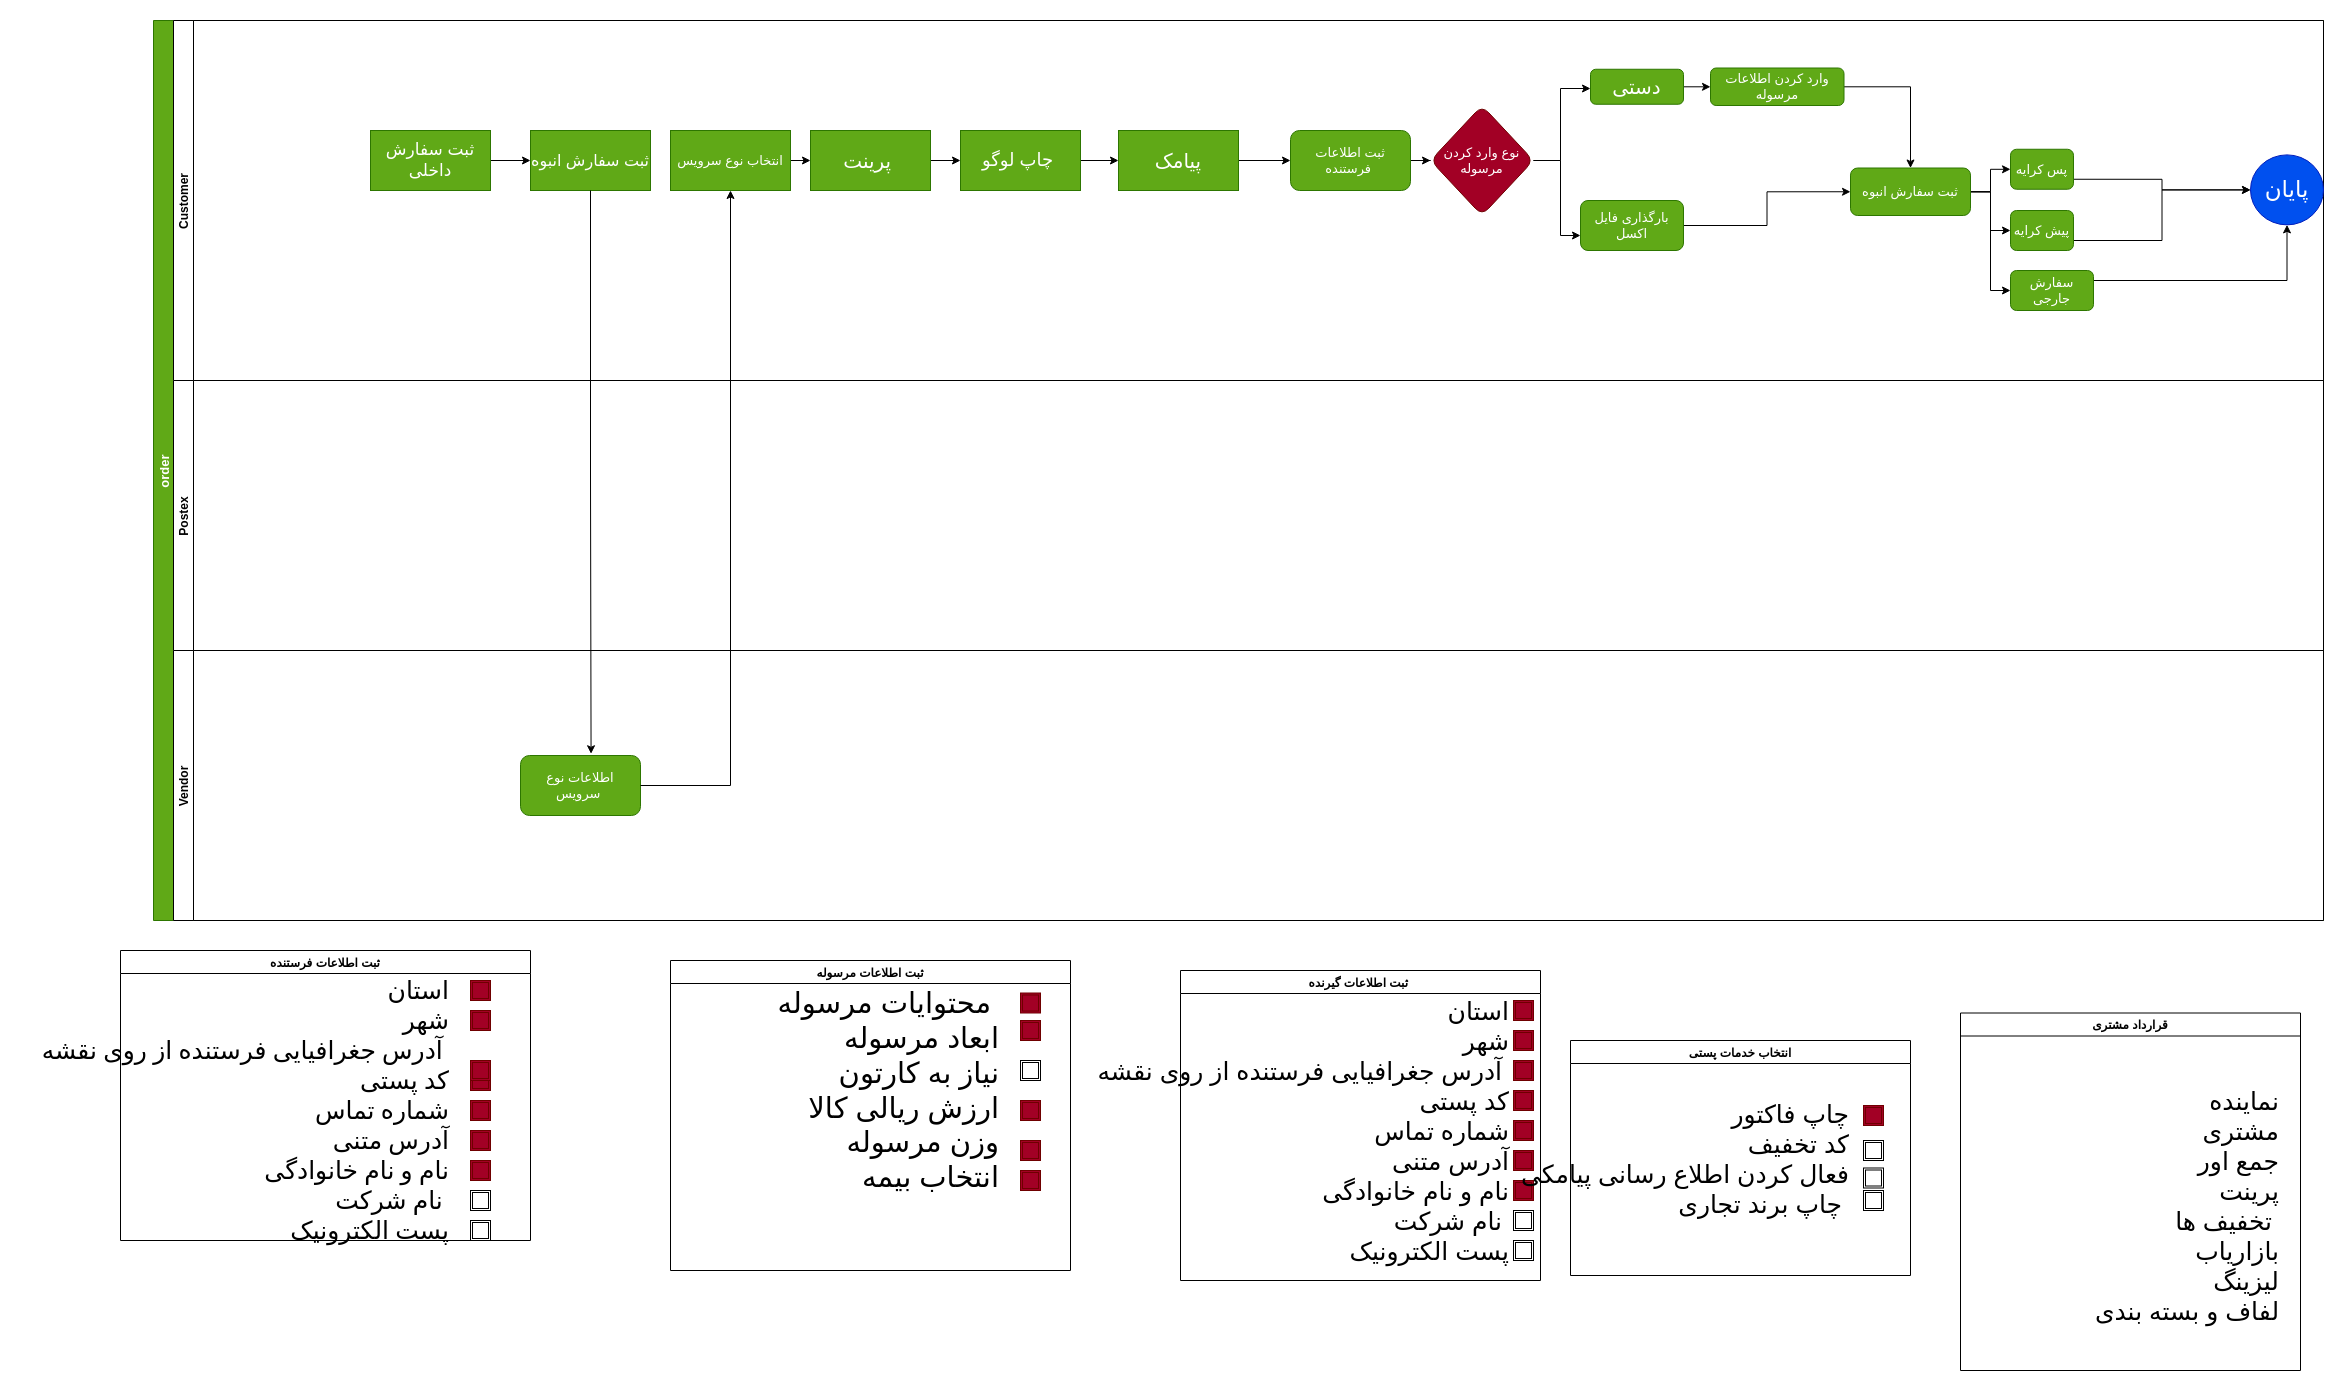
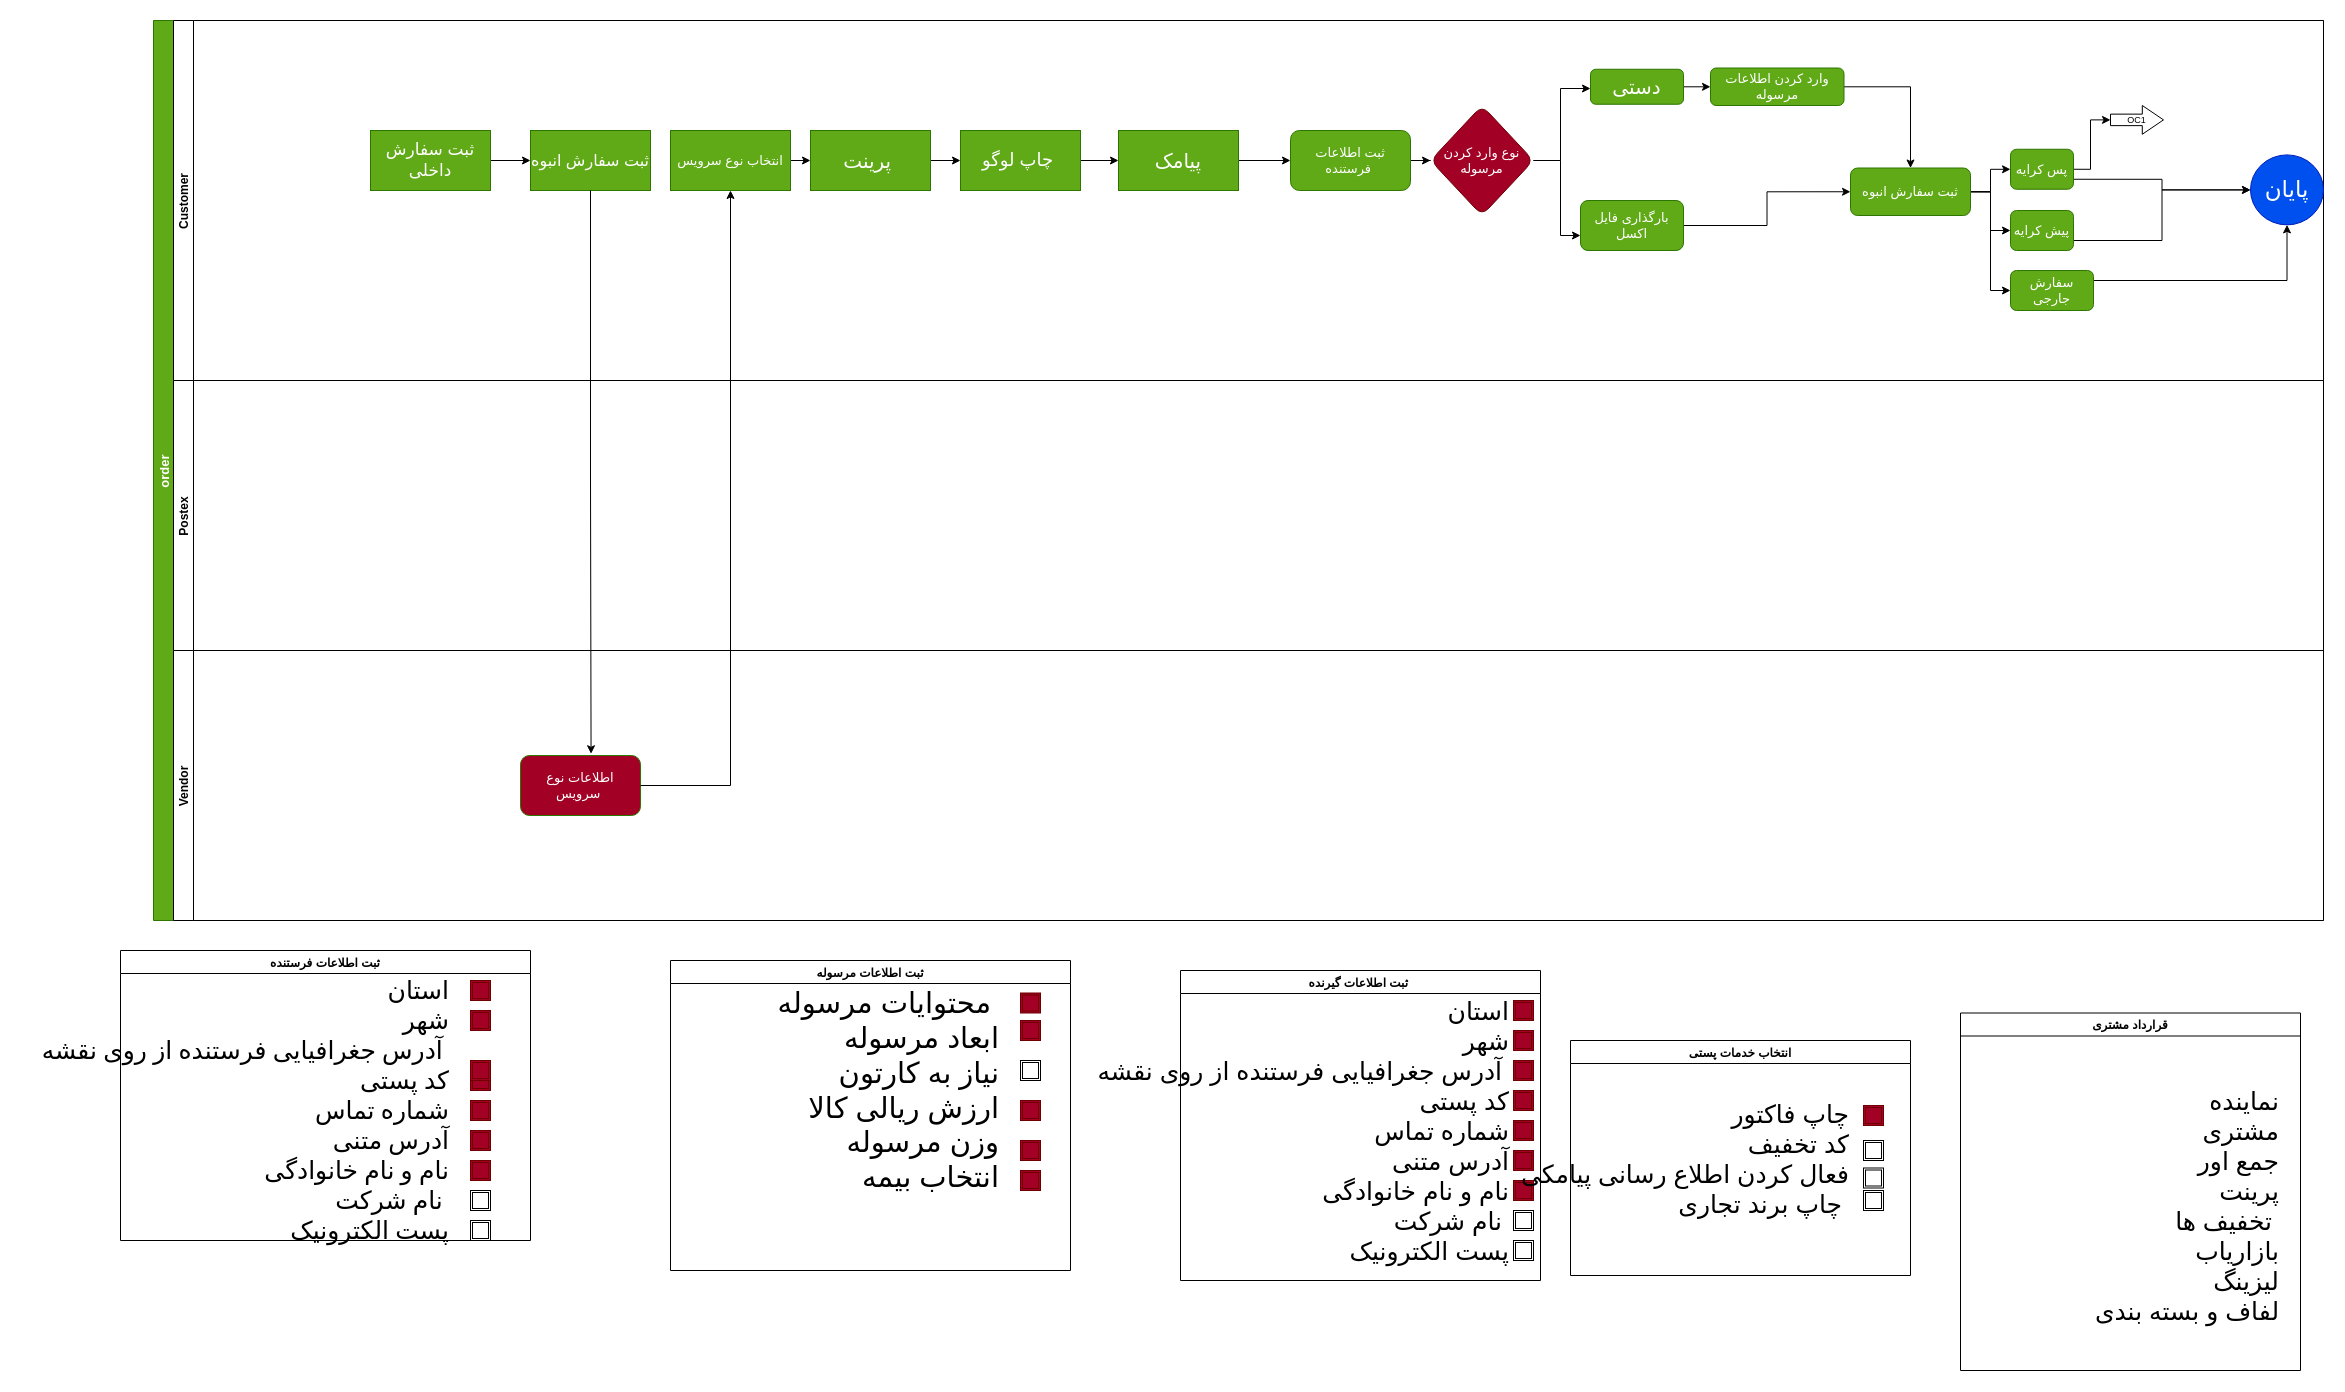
+ <mxCell id="64" value="&lt;font style=&quot;font-size: 9px&quot;&gt;OC1&lt;/font&gt;" style="shape=singleArrow;whiteSpace=wrap;html=1;arrowWidth=0.4;arrowSize=0.4;rounded=0;" parent="34" vertex="1"><mxGeometry x="1937" y="85" width="53" height="28.75" as="geometry" /></mxCell>
+ <mxCell id="61" style="edgeStyle=orthogonalEdgeStyle;rounded=0;orthogonalLoop=1;jettySize=auto;html=1;exitX=1;exitY=0.5;exitDx=0;exitDy=0;entryX=0;entryY=0.5;entryDx=0;entryDy=0;entryPerimeter=0;" parent="34" source="63" target="64" edge="1"><mxGeometry relative="1" as="geometry"><Array as="points"><mxPoint x="1917" y="149" /><mxPoint x="1917" y="99" /></Array></mxGeometry></mxCell>
- <mxCell id="73" value="اطلاعات نوع سرویس&amp;nbsp;" style="rounded=1;whiteSpace=wrap;html=1;fontSize=13;fillColor=#60a917;strokeColor=#2D7600;fontColor=#ffffff;" parent="72" vertex="1"><mxGeometry x="347" y="105" width="120" height="60" as="geometry" /></mxCell>
+ <mxCell id="73" value="اطلاعات نوع سرویس&amp;nbsp;" style="rounded=1;whiteSpace=wrap;html=1;fontSize=13;fillColor=#a20025;strokeColor=#2D7600;fontColor=#ffffff;" parent="72" vertex="1"><mxGeometry x="347" y="105" width="120" height="60" as="geometry" /></mxCell>
